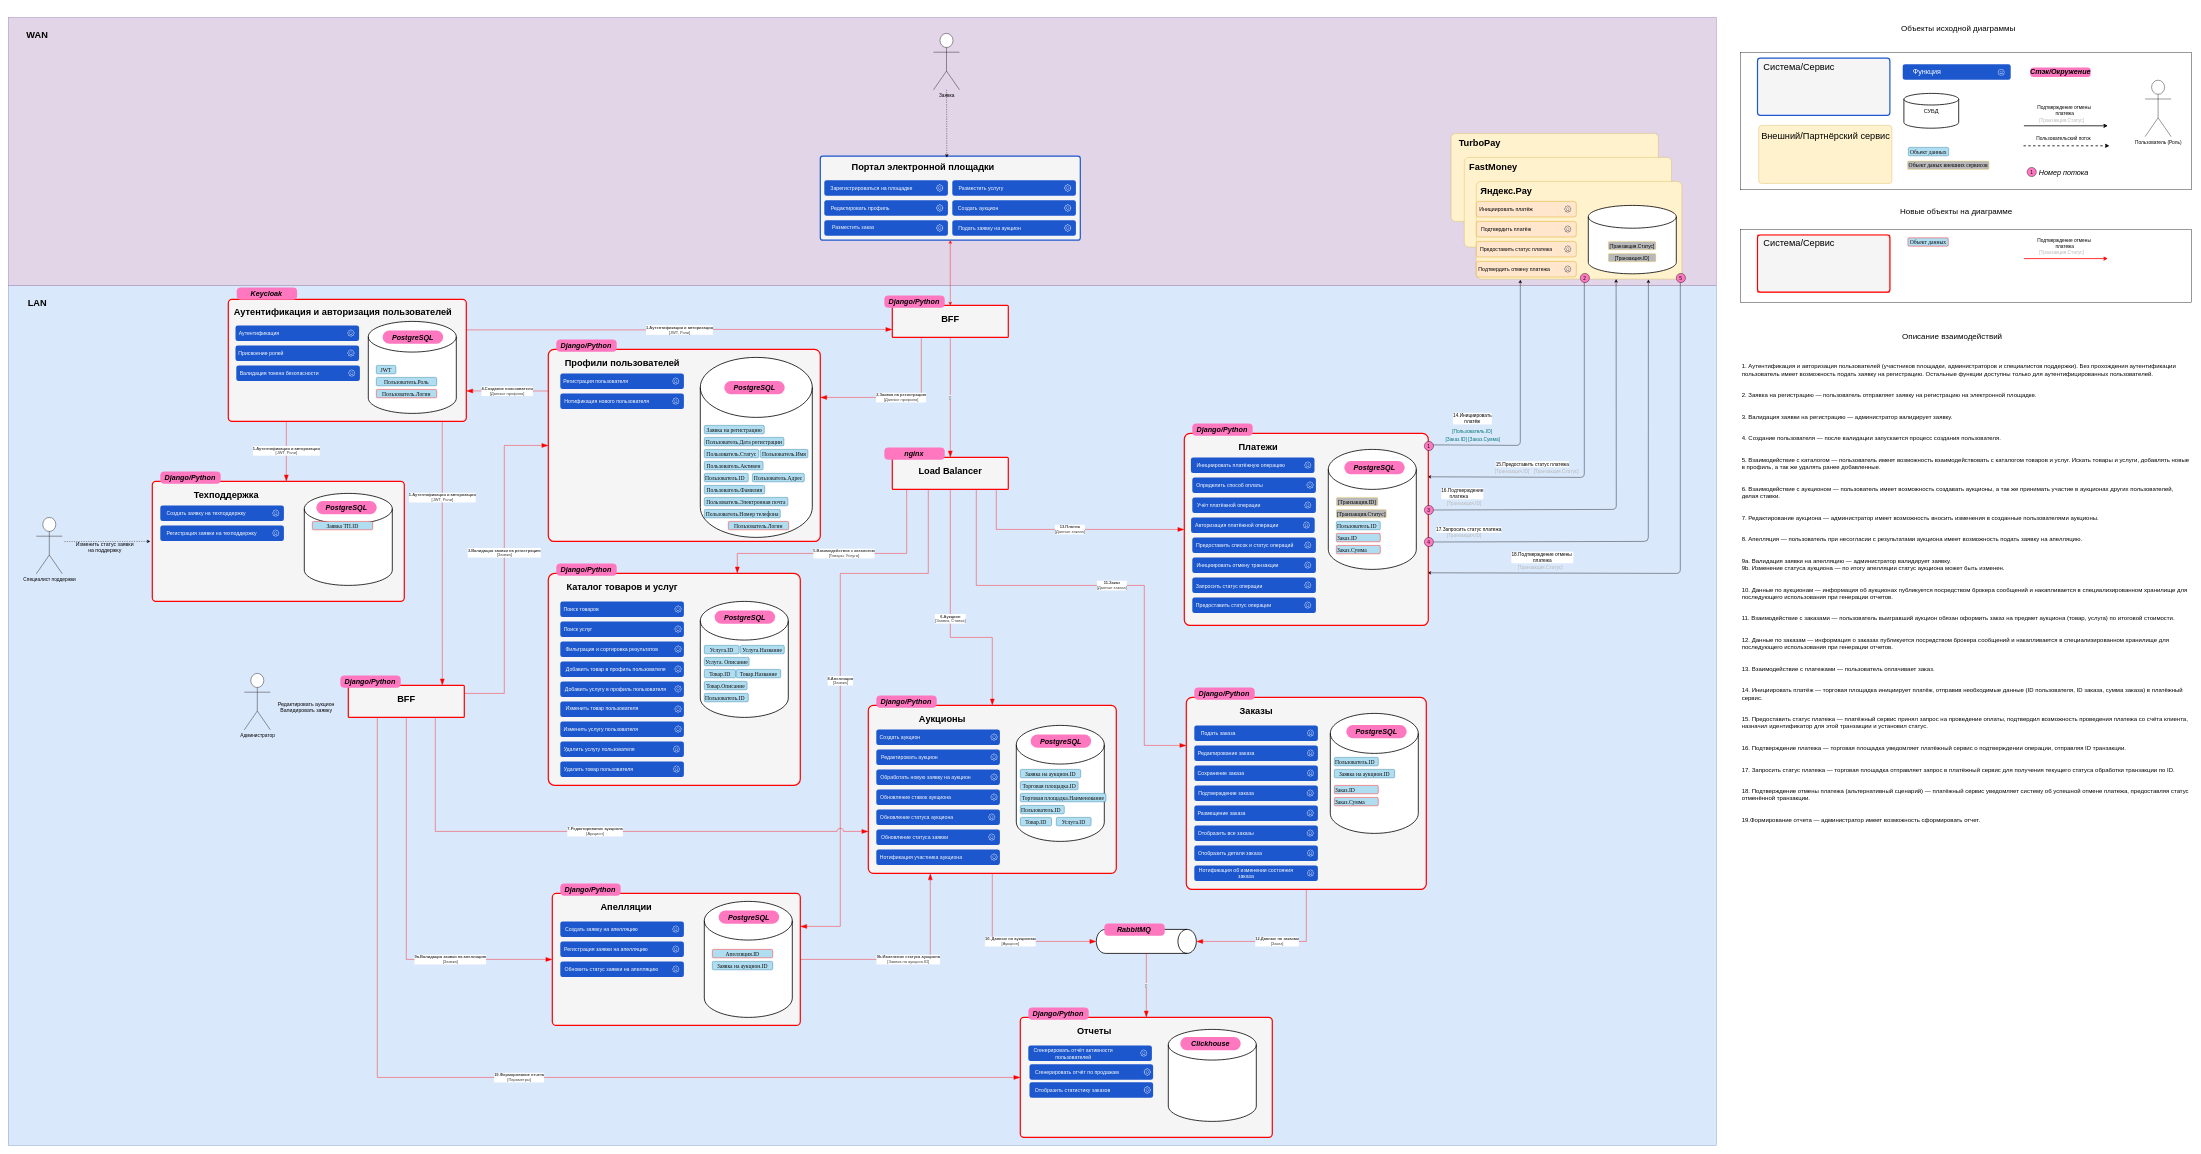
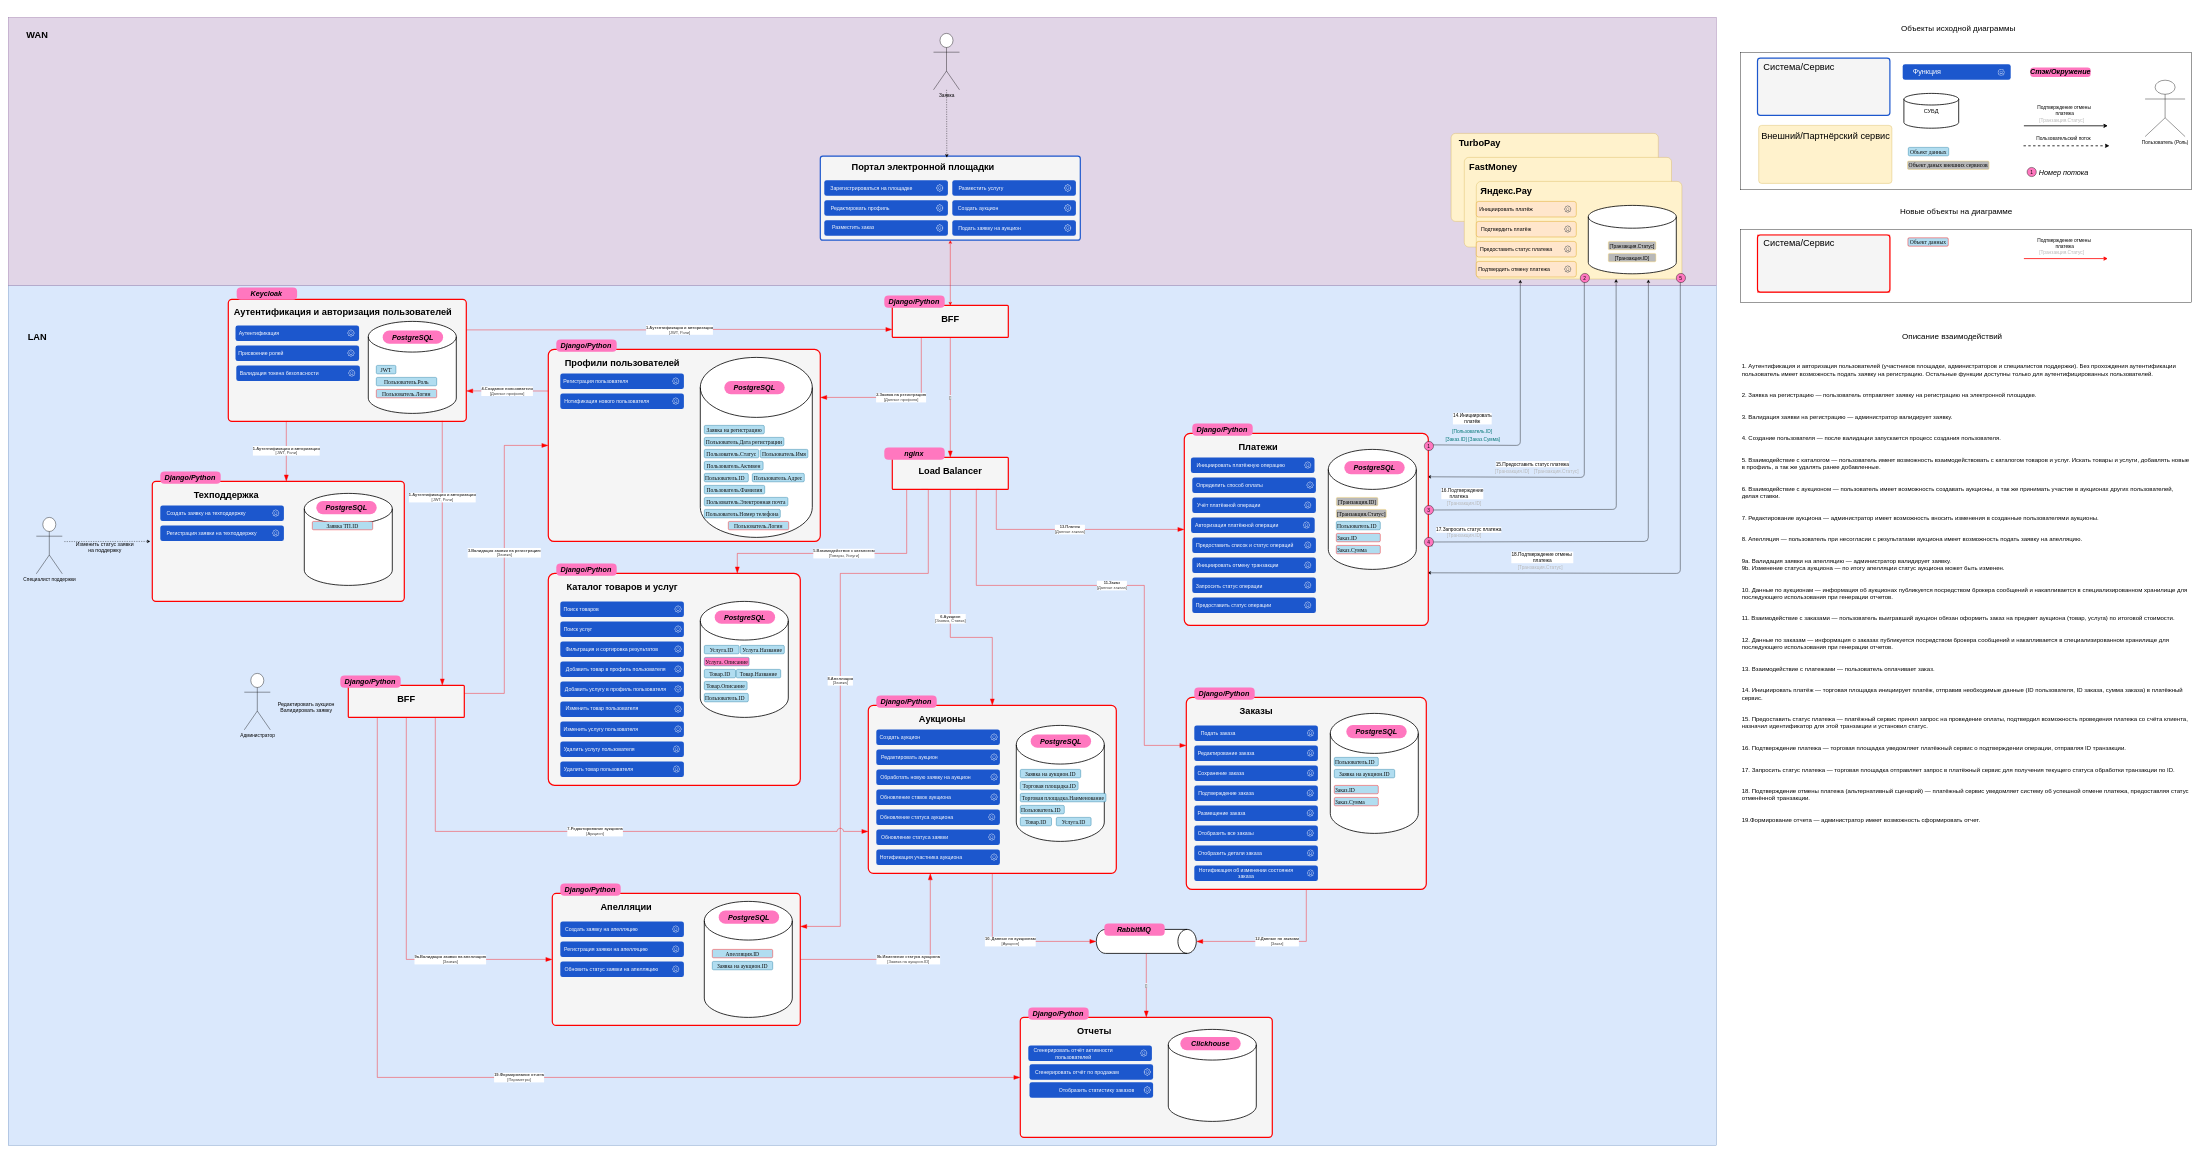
- <mxCell id="460" value="Пользователь (Роль)" style="shape=umlActor;verticalLabelPosition=bottom;verticalAlign=top;html=1;outlineConnect=0;rounded=1;" parent="456" vertex="1"><mxGeometry x="1012" y="69" width="65" height="141" as="geometry" /></mxCell>
+ <mxCell id="460" value="Пользователь (Роль)" style="shape=umlActor;verticalLabelPosition=bottom;verticalAlign=top;html=1;outlineConnect=0;rounded=1;" parent="456" vertex="1"><mxGeometry x="1012" y="69" width="100" height="141" as="geometry" /></mxCell>
- <mxCell id="17" value="LAN" style="text;html=1;align=center;verticalAlign=middle;whiteSpace=wrap;rounded=1;shadow=0;fontSize=23;fontStyle=1" parent="1" vertex="1"><mxGeometry x="50" y="733" width="85" height="49" as="geometry" /></mxCell>
+ <mxCell id="17" value="LAN" style="text;html=1;align=center;verticalAlign=middle;whiteSpace=wrap;rounded=1;shadow=0;fontSize=23;fontStyle=1" parent="1" vertex="1"><mxGeometry x="50" y="818" width="85" height="49" as="geometry" /></mxCell>
- <mxCell id="199" value="&lt;p style=&quot;margin: 0px 0px 0px 13px; text-indent: -13px; font-variant-numeric: normal; font-variant-east-asian: normal; font-variant-alternates: normal; font-kerning: auto; font-optical-sizing: auto; font-feature-settings: normal; font-variation-settings: normal; font-variant-position: normal; font-stretch: normal; font-size: 14px; line-height: normal; color: rgb(14, 14, 14); text-align: start;&quot; class=&quot;p1&quot;&gt;&lt;font face=&quot;Times New Roman&quot;&gt;Услуга. Описание&lt;/font&gt;&lt;/p&gt;" style="rounded=1;whiteSpace=wrap;html=1;fillColor=#b1ddf0;strokeColor=#10739e;" parent="192" vertex="1"><mxGeometry x="10" y="140" width="112" height="21" as="geometry" /></mxCell>
+ <mxCell id="199" value="&lt;p style=&quot;margin: 0px 0px 0px 13px; text-indent: -13px; font-variant-numeric: normal; font-variant-east-asian: normal; font-variant-alternates: normal; font-kerning: auto; font-optical-sizing: auto; font-feature-settings: normal; font-variation-settings: normal; font-variant-position: normal; font-stretch: normal; font-size: 14px; line-height: normal; color: rgb(14, 14, 14); text-align: start;&quot; class=&quot;p1&quot;&gt;&lt;font face=&quot;Times New Roman&quot;&gt;Услуга. Описание&lt;/font&gt;&lt;/p&gt;" style="rounded=1;whiteSpace=wrap;html=1;fillColor=#ff77bf;strokeColor=#10739e;" parent="192" vertex="1"><mxGeometry x="10" y="140" width="112" height="21" as="geometry" /></mxCell>
- <mxCell id="407" value="Отобразить статистику заказов" style="text;html=1;align=center;verticalAlign=middle;whiteSpace=wrap;rounded=1;fontSize=13;fontColor=#FFFFFF;strokeColor=none;" parent="404" vertex="1"><mxGeometry x="6.5" y="4.5" width="202" height="30" as="geometry" /></mxCell>
+ <mxCell id="407" value="Отобразить статистику заказов" style="text;html=1;align=center;verticalAlign=middle;whiteSpace=wrap;rounded=1;fontSize=13;fontColor=#FFFFFF;strokeColor=none;" parent="404" vertex="1"><mxGeometry x="66.5" y="4.5" width="202" height="30" as="geometry" /></mxCell>
